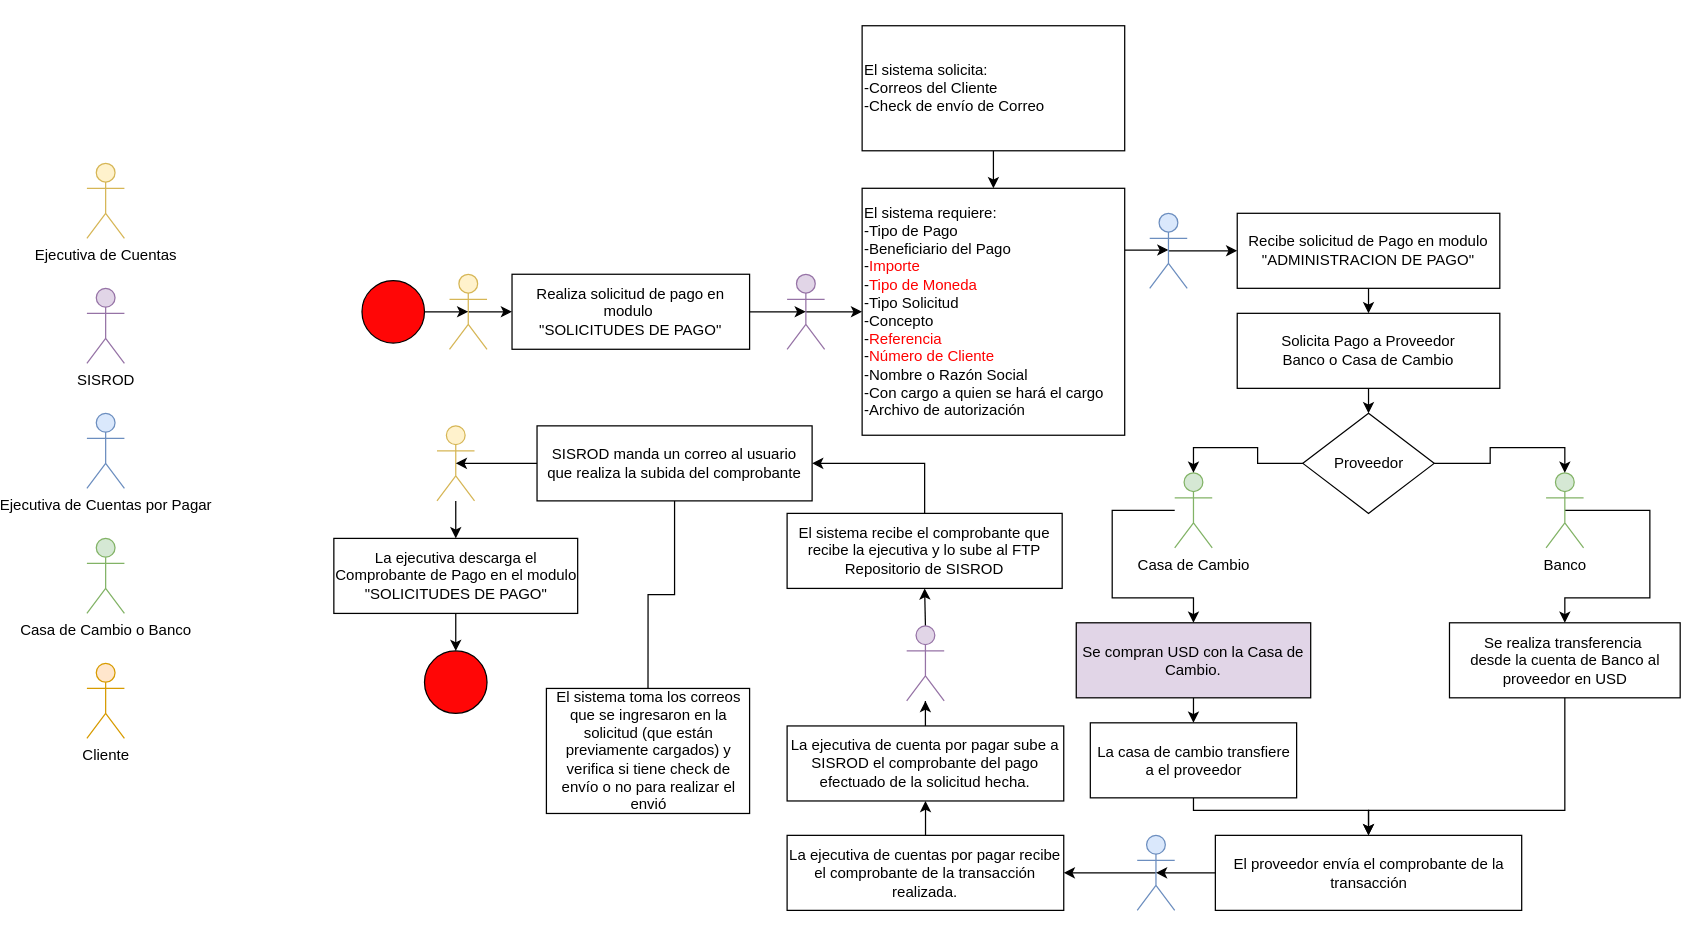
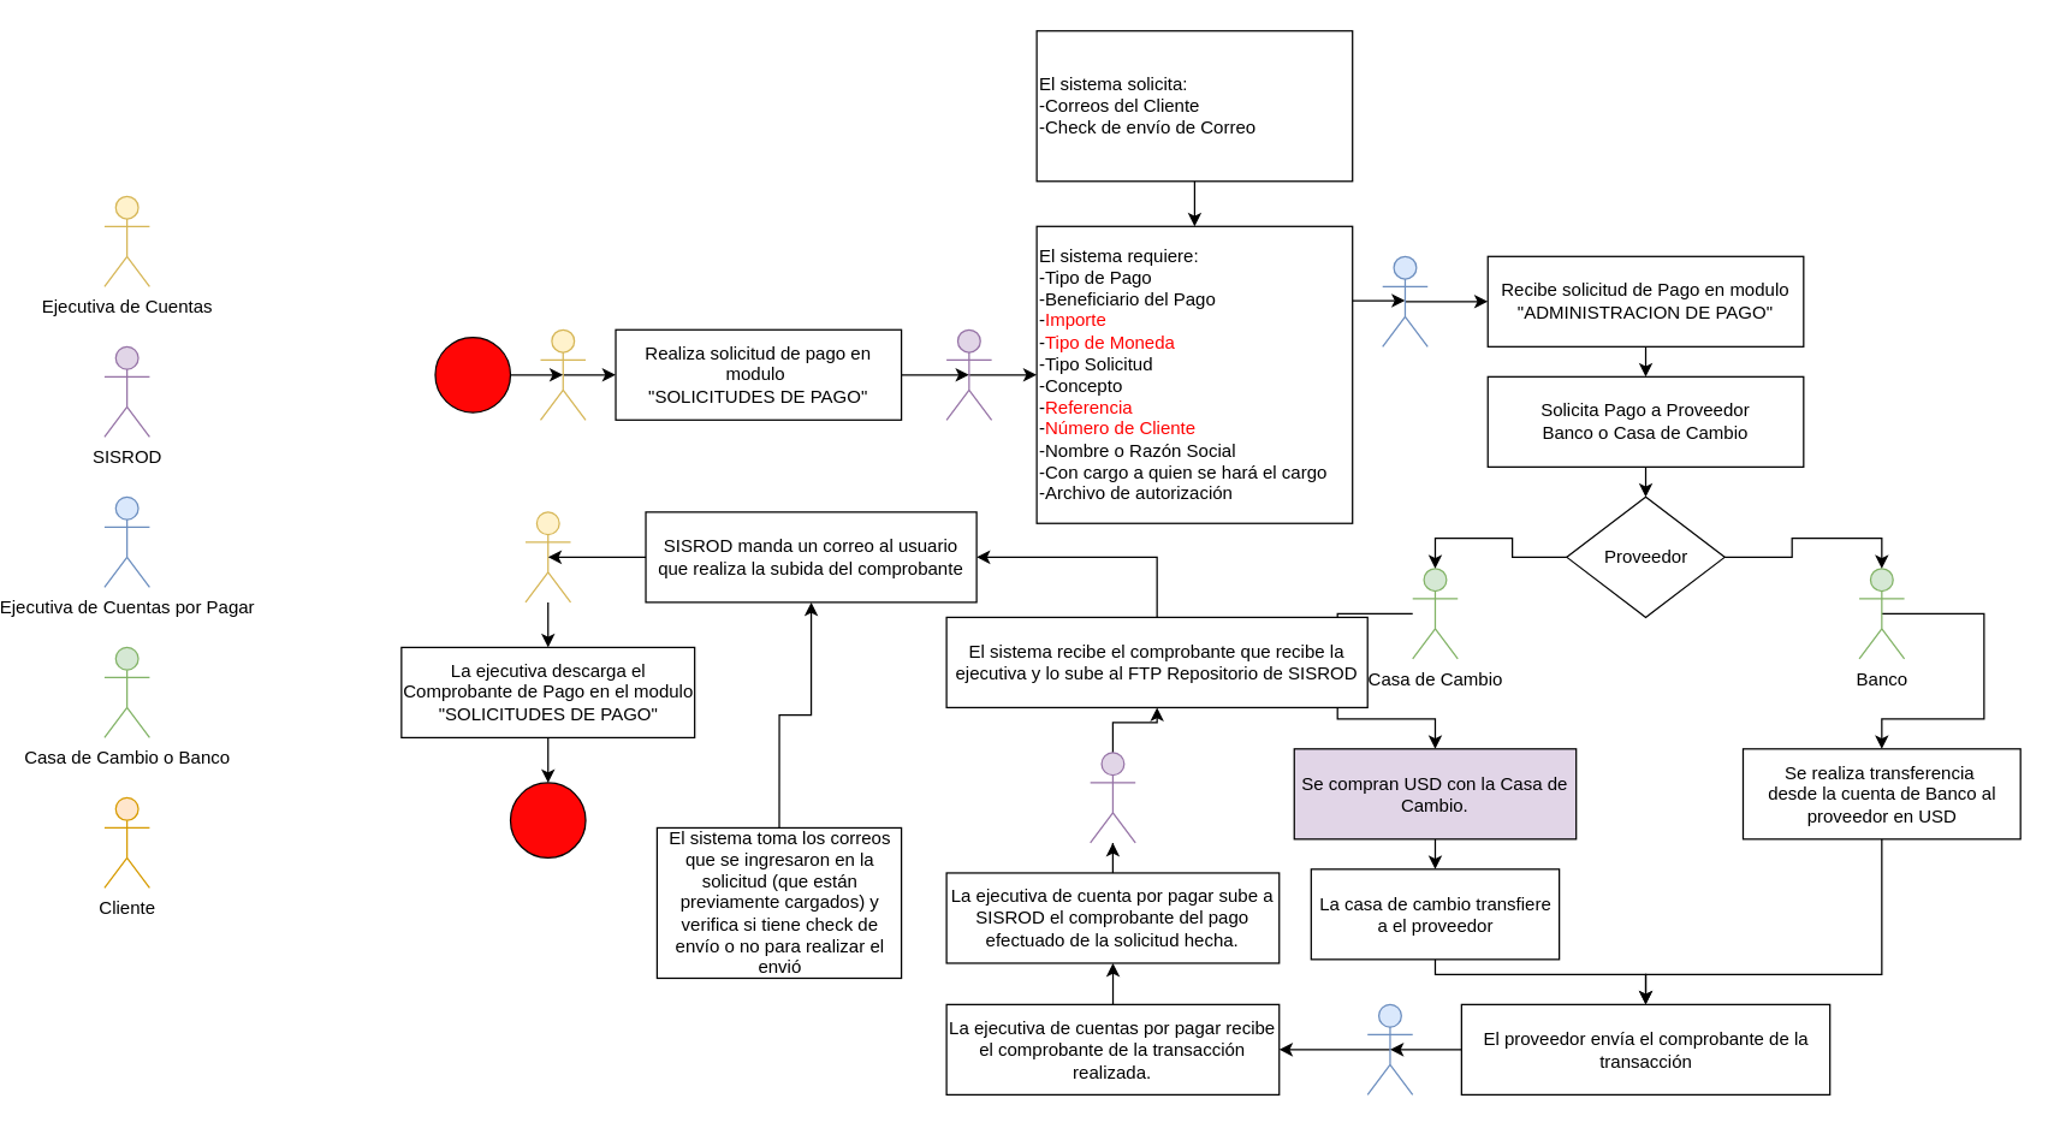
- <mxCell id="57" style="edgeStyle=orthogonalEdgeStyle;rounded=0;orthogonalLoop=1;jettySize=auto;html=1;exitX=0.5;exitY=0;exitDx=0;exitDy=0;entryX=0.5;entryY=1;entryDx=0;entryDy=0;endArrow=none;" edge="1" parent="1" source="58" target="49"><mxGeometry relative="1" as="geometry" /></mxCell>
+ <mxCell id="57" style="edgeStyle=orthogonalEdgeStyle;rounded=0;orthogonalLoop=1;jettySize=auto;html=1;exitX=0.5;exitY=0;exitDx=0;exitDy=0;entryX=0.5;entryY=1;entryDx=0;entryDy=0;" edge="1" parent="1" source="58" target="49"><mxGeometry relative="1" as="geometry" /></mxCell>
- <mxCell id="48" value="El sistema recibe el comprobante que recibe la ejecutiva y lo sube al FTP Repositorio de SISROD" style="rounded=0;whiteSpace=wrap;html=1;" parent="1" vertex="1"><mxGeometry x="580" y="410" width="220" height="60" as="geometry" /></mxCell>
+ <mxCell id="48" value="El sistema recibe el comprobante que recibe la ejecutiva y lo sube al FTP Repositorio de SISROD" style="rounded=0;whiteSpace=wrap;html=1;" parent="1" vertex="1"><mxGeometry x="580" y="410" width="280" height="60" as="geometry" /></mxCell>
